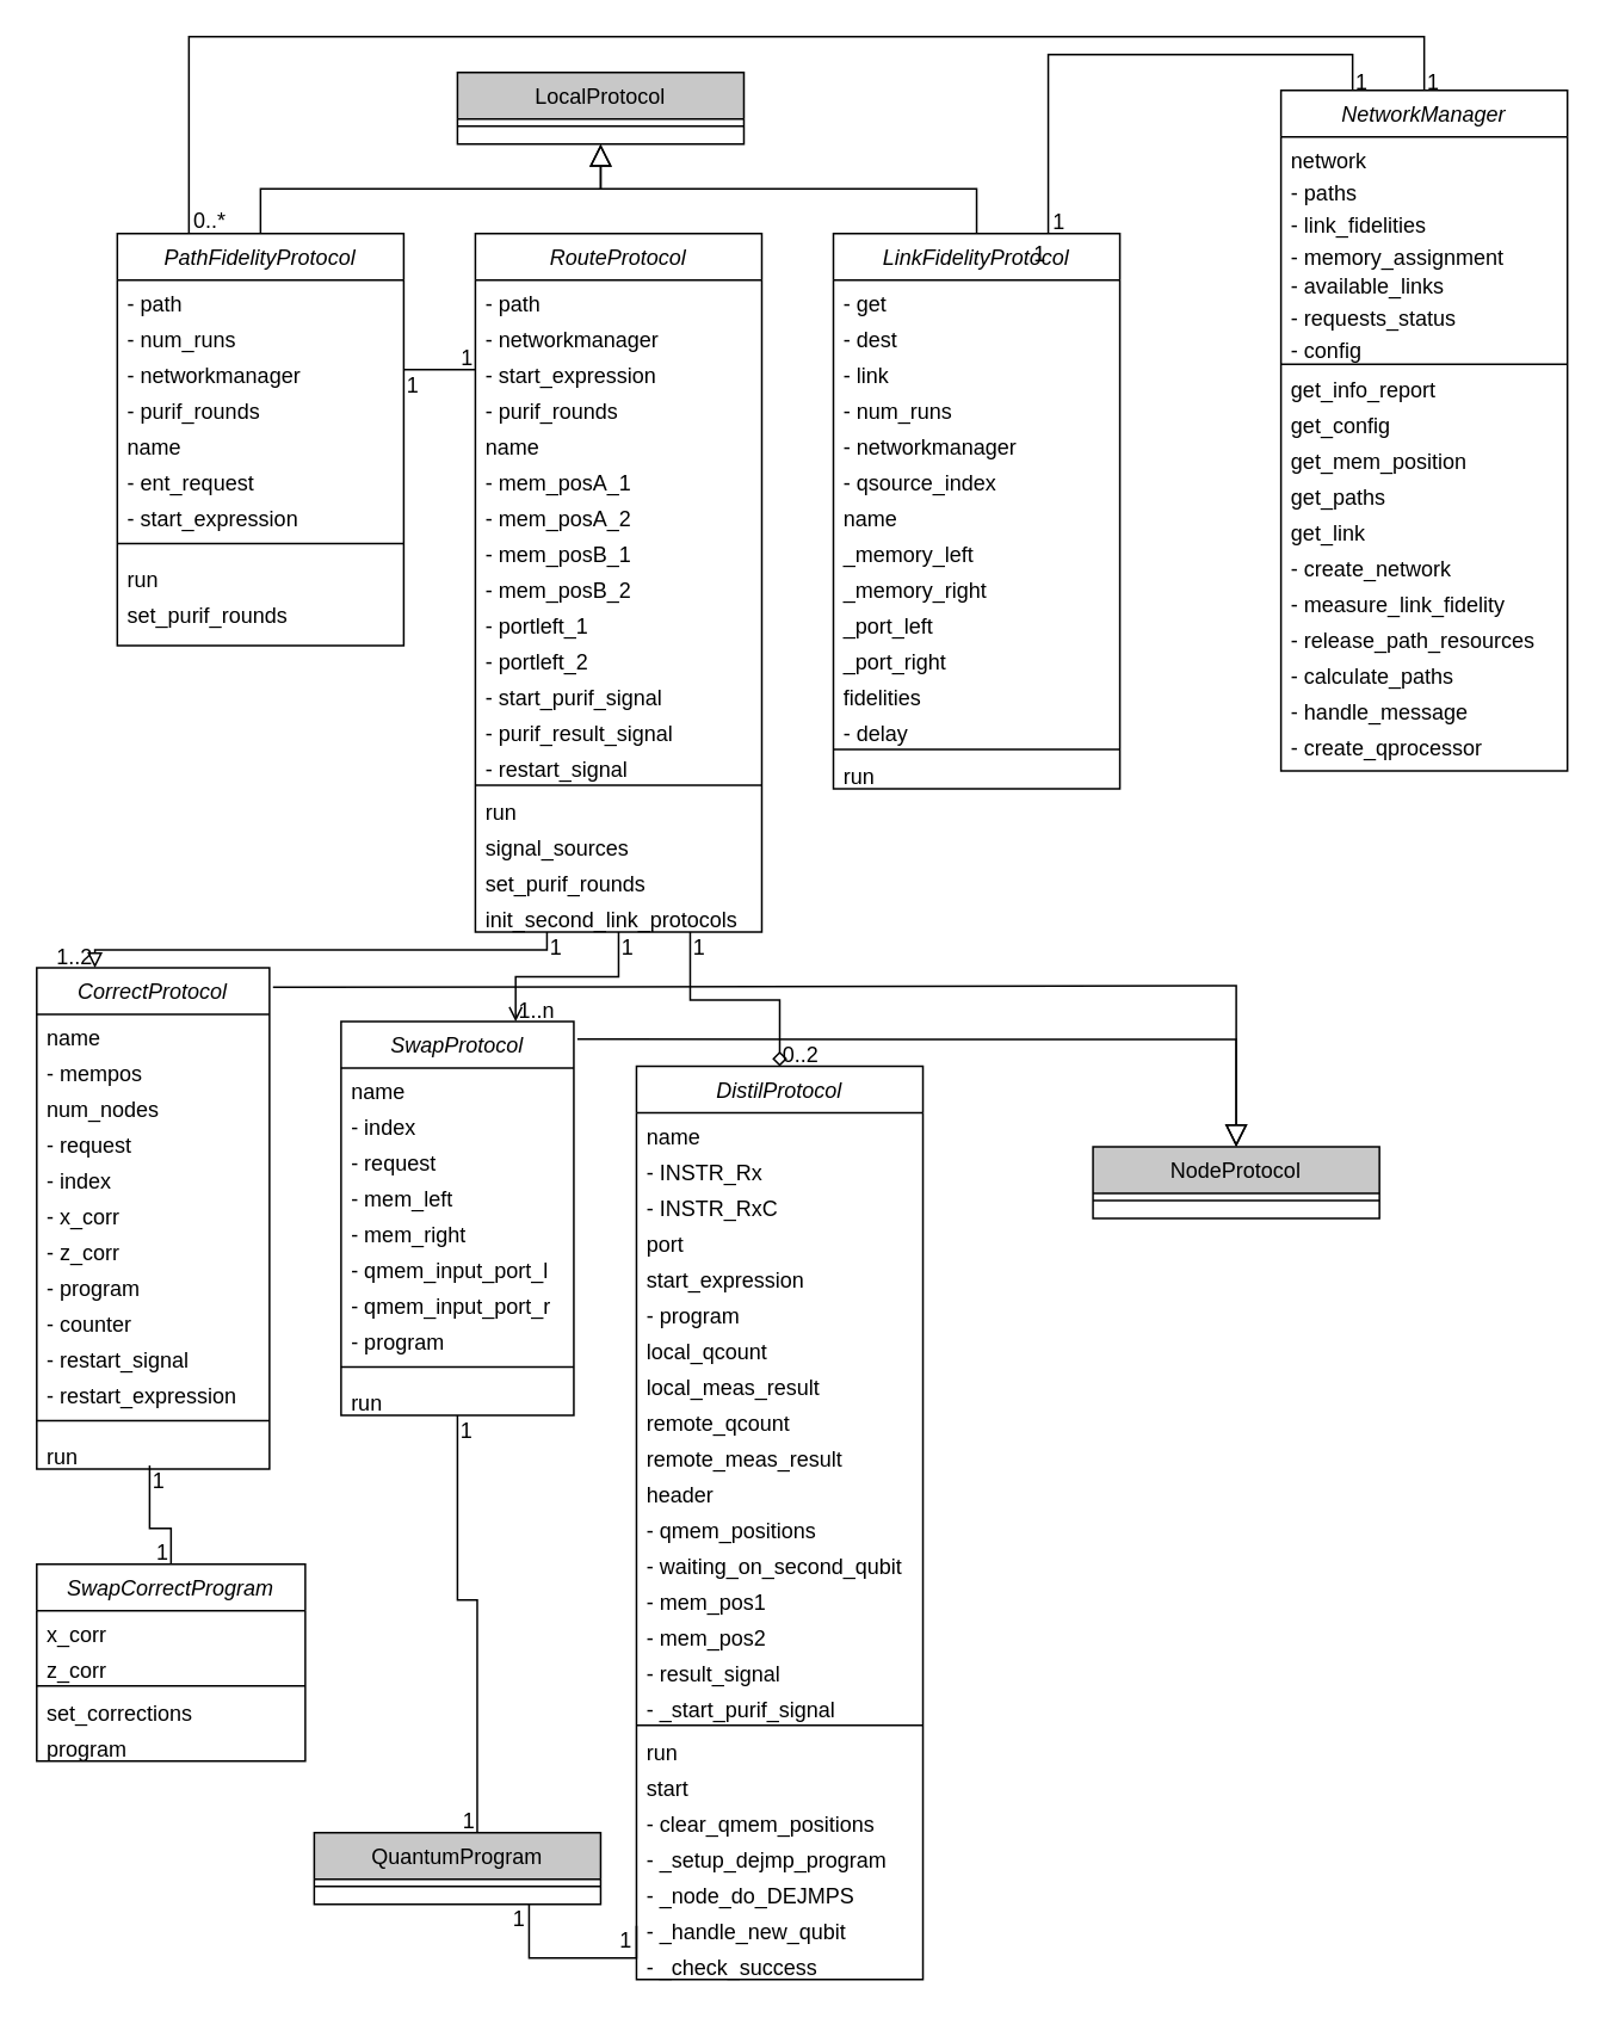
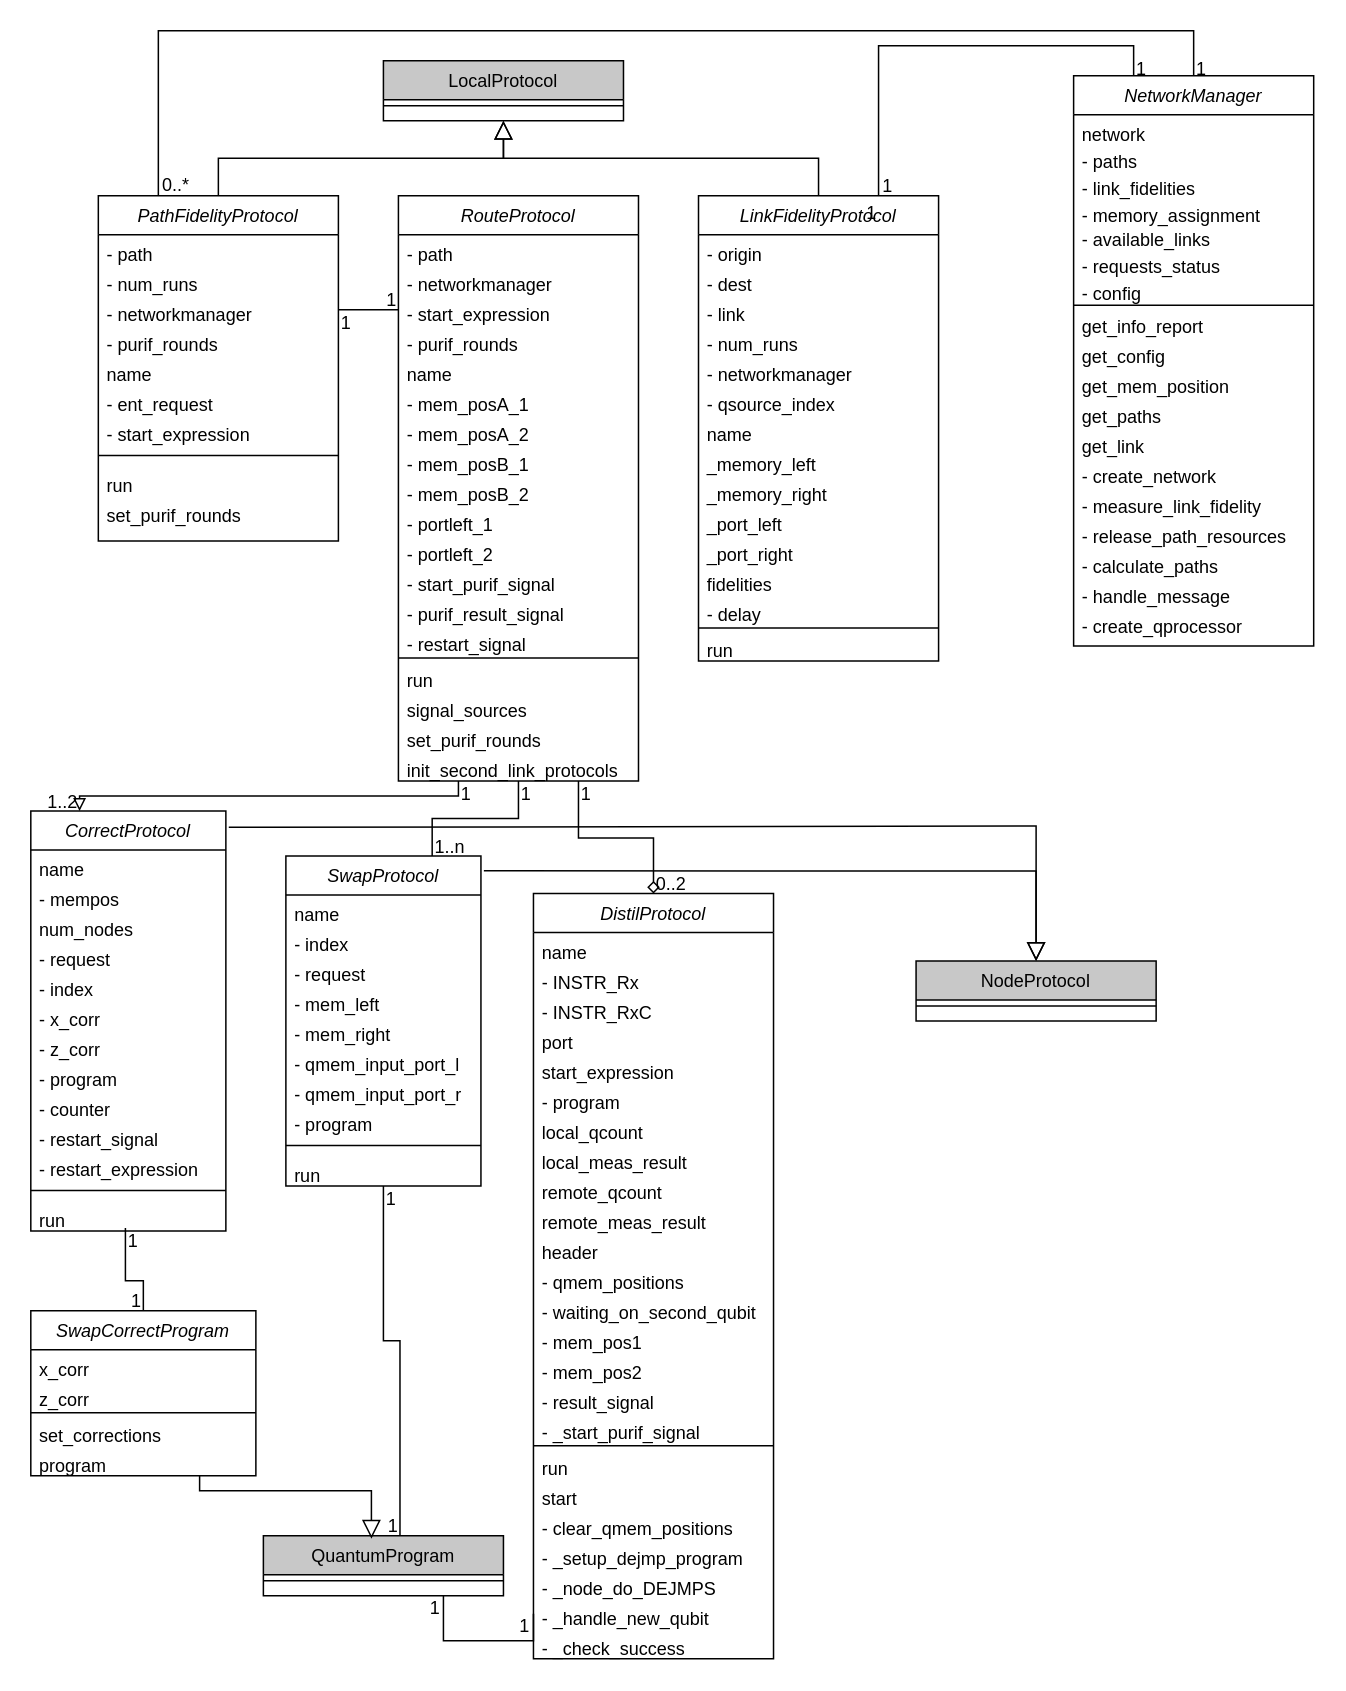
- <mxCell id="99" value="- get" style="text;align=left;verticalAlign=top;spacingLeft=4;spacingRight=4;overflow=hidden;rotatable=0;points=[[0,0.5],[1,0.5]];portConstraint=eastwest;" parent="98" vertex="1"><mxGeometry y="26" width="160" height="20" as="geometry" /></mxCell>
+ <mxCell id="99" value="- origin" style="text;align=left;verticalAlign=top;spacingLeft=4;spacingRight=4;overflow=hidden;rotatable=0;points=[[0,0.5],[1,0.5]];portConstraint=eastwest;" parent="98" vertex="1"><mxGeometry y="26" width="160" height="20" as="geometry" /></mxCell>
- <mxCell id="124" value="" style="endArrow=open;shadow=0;strokeWidth=1;rounded=0;curved=0;endFill=0;edgeStyle=elbowEdgeStyle;elbow=vertical;entryX=0.75;entryY=0;entryDx=0;entryDy=0;exitX=0.5;exitY=1;exitDx=0;exitDy=0;" parent="1" source="141" target="17" edge="1"><mxGeometry x="0.5" y="41" relative="1" as="geometry"><mxPoint x="70" y="360" as="sourcePoint" /><mxPoint x="95" y="460" as="targetPoint" /><mxPoint x="-40" y="32" as="offset" /><Array as="points" /></mxGeometry></mxCell>
+ <mxCell id="124" value="" style="endArrow=none;shadow=0;strokeWidth=1;rounded=0;curved=0;endFill=0;edgeStyle=elbowEdgeStyle;elbow=vertical;entryX=0.75;entryY=0;entryDx=0;entryDy=0;exitX=0.5;exitY=1;exitDx=0;exitDy=0;" parent="1" source="141" target="17" edge="1"><mxGeometry x="0.5" y="41" relative="1" as="geometry"><mxPoint x="70" y="360" as="sourcePoint" /><mxPoint x="95" y="460" as="targetPoint" /><mxPoint x="-40" y="32" as="offset" /><Array as="points" /></mxGeometry></mxCell>
+ <mxCell id="77" value="" style="endArrow=block;endSize=10;endFill=0;shadow=0;strokeWidth=1;rounded=0;curved=0;edgeStyle=elbowEdgeStyle;elbow=vertical;exitX=0.75;exitY=1;exitDx=0;exitDy=0;entryX=0.45;entryY=0.05;entryDx=0;entryDy=0;entryPerimeter=0;" parent="1" source="69" target="75" edge="1"><mxGeometry width="160" relative="1" as="geometry"><mxPoint x="315" y="933" as="sourcePoint" /><mxPoint x="446" y="893" as="targetPoint" /><Array as="points"><mxPoint x="200" y="993" /></Array></mxGeometry></mxCell>
